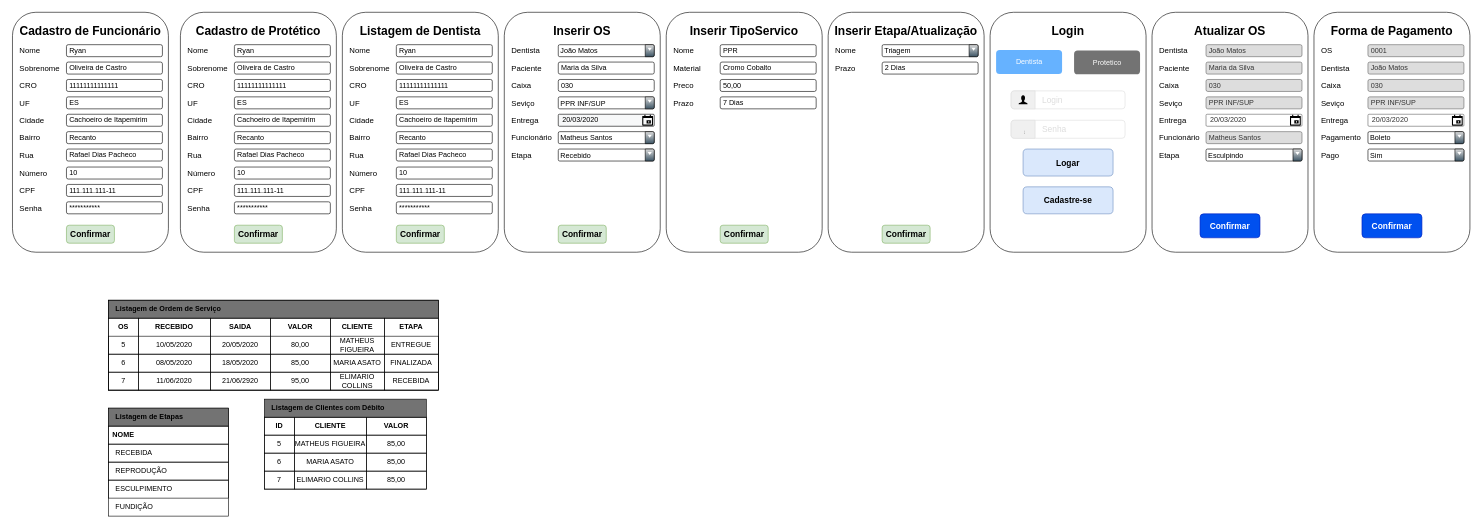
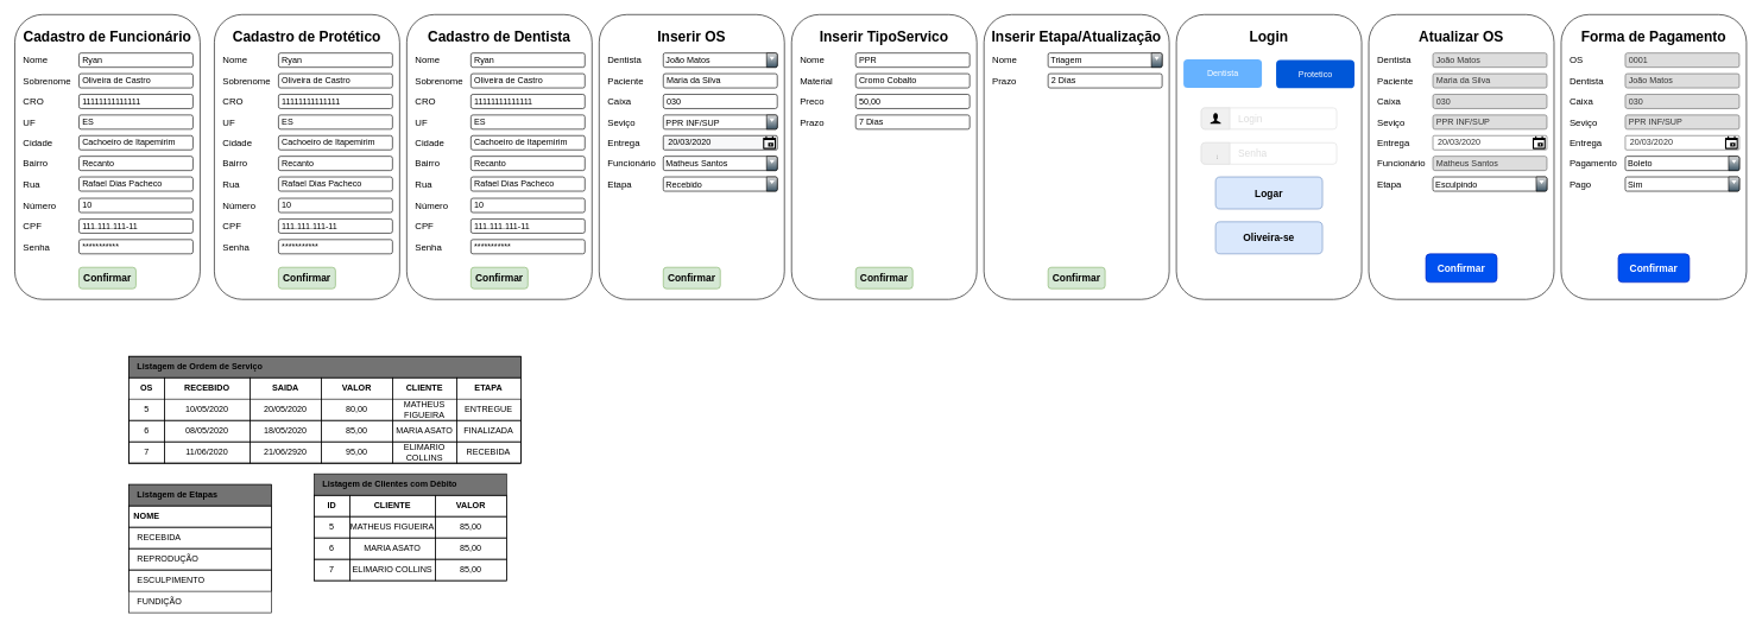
- <mxCell id="55" value="&lt;b&gt;&lt;font style=&quot;font-size: 20px&quot;&gt;Listagem de Dentista&lt;/font&gt;&lt;/b&gt;" style="text;html=1;strokeColor=none;fillColor=none;align=center;verticalAlign=middle;whiteSpace=wrap;rounded=0;glass=0;comic=0;labelBackgroundColor=none;fontSize=13;" parent="1" vertex="1"><mxGeometry x="580" y="40" width="240" height="20" as="geometry" /></mxCell>
+ <mxCell id="55" value="&lt;b&gt;&lt;font style=&quot;font-size: 20px&quot;&gt;Cadastro de Dentista&lt;/font&gt;&lt;/b&gt;" style="text;html=1;strokeColor=none;fillColor=none;align=center;verticalAlign=middle;whiteSpace=wrap;rounded=0;glass=0;comic=0;labelBackgroundColor=none;fontSize=13;" parent="1" vertex="1"><mxGeometry x="580" y="40" width="240" height="20" as="geometry" /></mxCell>
- <mxCell id="122" value="Protetico" style="rounded=1;fillColor=#737373;align=center;strokeColor=none;html=1;fontColor=#ffffff;fontSize=12;" parent="1" vertex="1"><mxGeometry x="1790" y="83.5" width="110" height="40" as="geometry" /></mxCell>
+ <mxCell id="122" value="Protetico" style="rounded=1;fillColor=#0057D8;align=center;strokeColor=none;html=1;fontColor=#ffffff;fontSize=12" parent="1" vertex="1"><mxGeometry x="1790" y="83.5" width="110" height="40" as="geometry" /></mxCell>
- <mxCell id="130" value="Cadastre-se" style="rounded=1;whiteSpace=wrap;html=1;glass=0;comic=0;labelBackgroundColor=none;strokeColor=#6c8ebf;fontSize=14;align=center;fontStyle=1;fillColor=#dae8fc;" parent="1" vertex="1"><mxGeometry x="1705" y="311" width="150" height="45" as="geometry" /></mxCell>
+ <mxCell id="130" value="Oliveira-se" style="rounded=1;whiteSpace=wrap;html=1;glass=0;comic=0;labelBackgroundColor=none;strokeColor=#6c8ebf;fontSize=14;align=center;fontStyle=1;fillColor=#dae8fc;" parent="1" vertex="1"><mxGeometry x="1705" y="311" width="150" height="45" as="geometry" /></mxCell>
